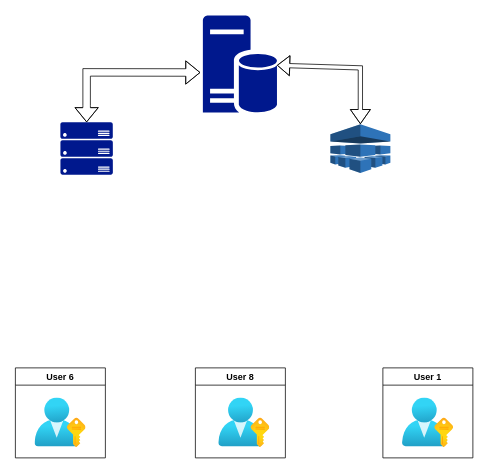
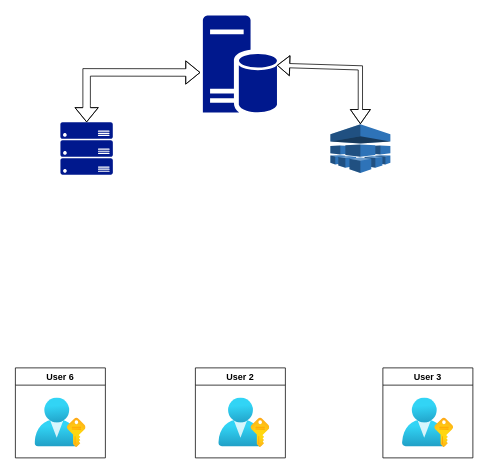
- <mxCell id="9" value="User 8" style="swimlane;fillColor=none;" vertex="1" parent="1"><mxGeometry x="260" y="490" width="120" height="120" as="geometry" /></mxCell>
+ <mxCell id="9" value="User 2" style="swimlane;fillColor=none;" vertex="1" parent="1"><mxGeometry x="260" y="490" width="120" height="120" as="geometry" /></mxCell>
- <mxCell id="11" value="User 1" style="swimlane;fillColor=none;" vertex="1" parent="1"><mxGeometry x="510" y="490" width="120" height="120" as="geometry" /></mxCell>
+ <mxCell id="11" value="User 3" style="swimlane;fillColor=none;" vertex="1" parent="1"><mxGeometry x="510" y="490" width="120" height="120" as="geometry" /></mxCell>
